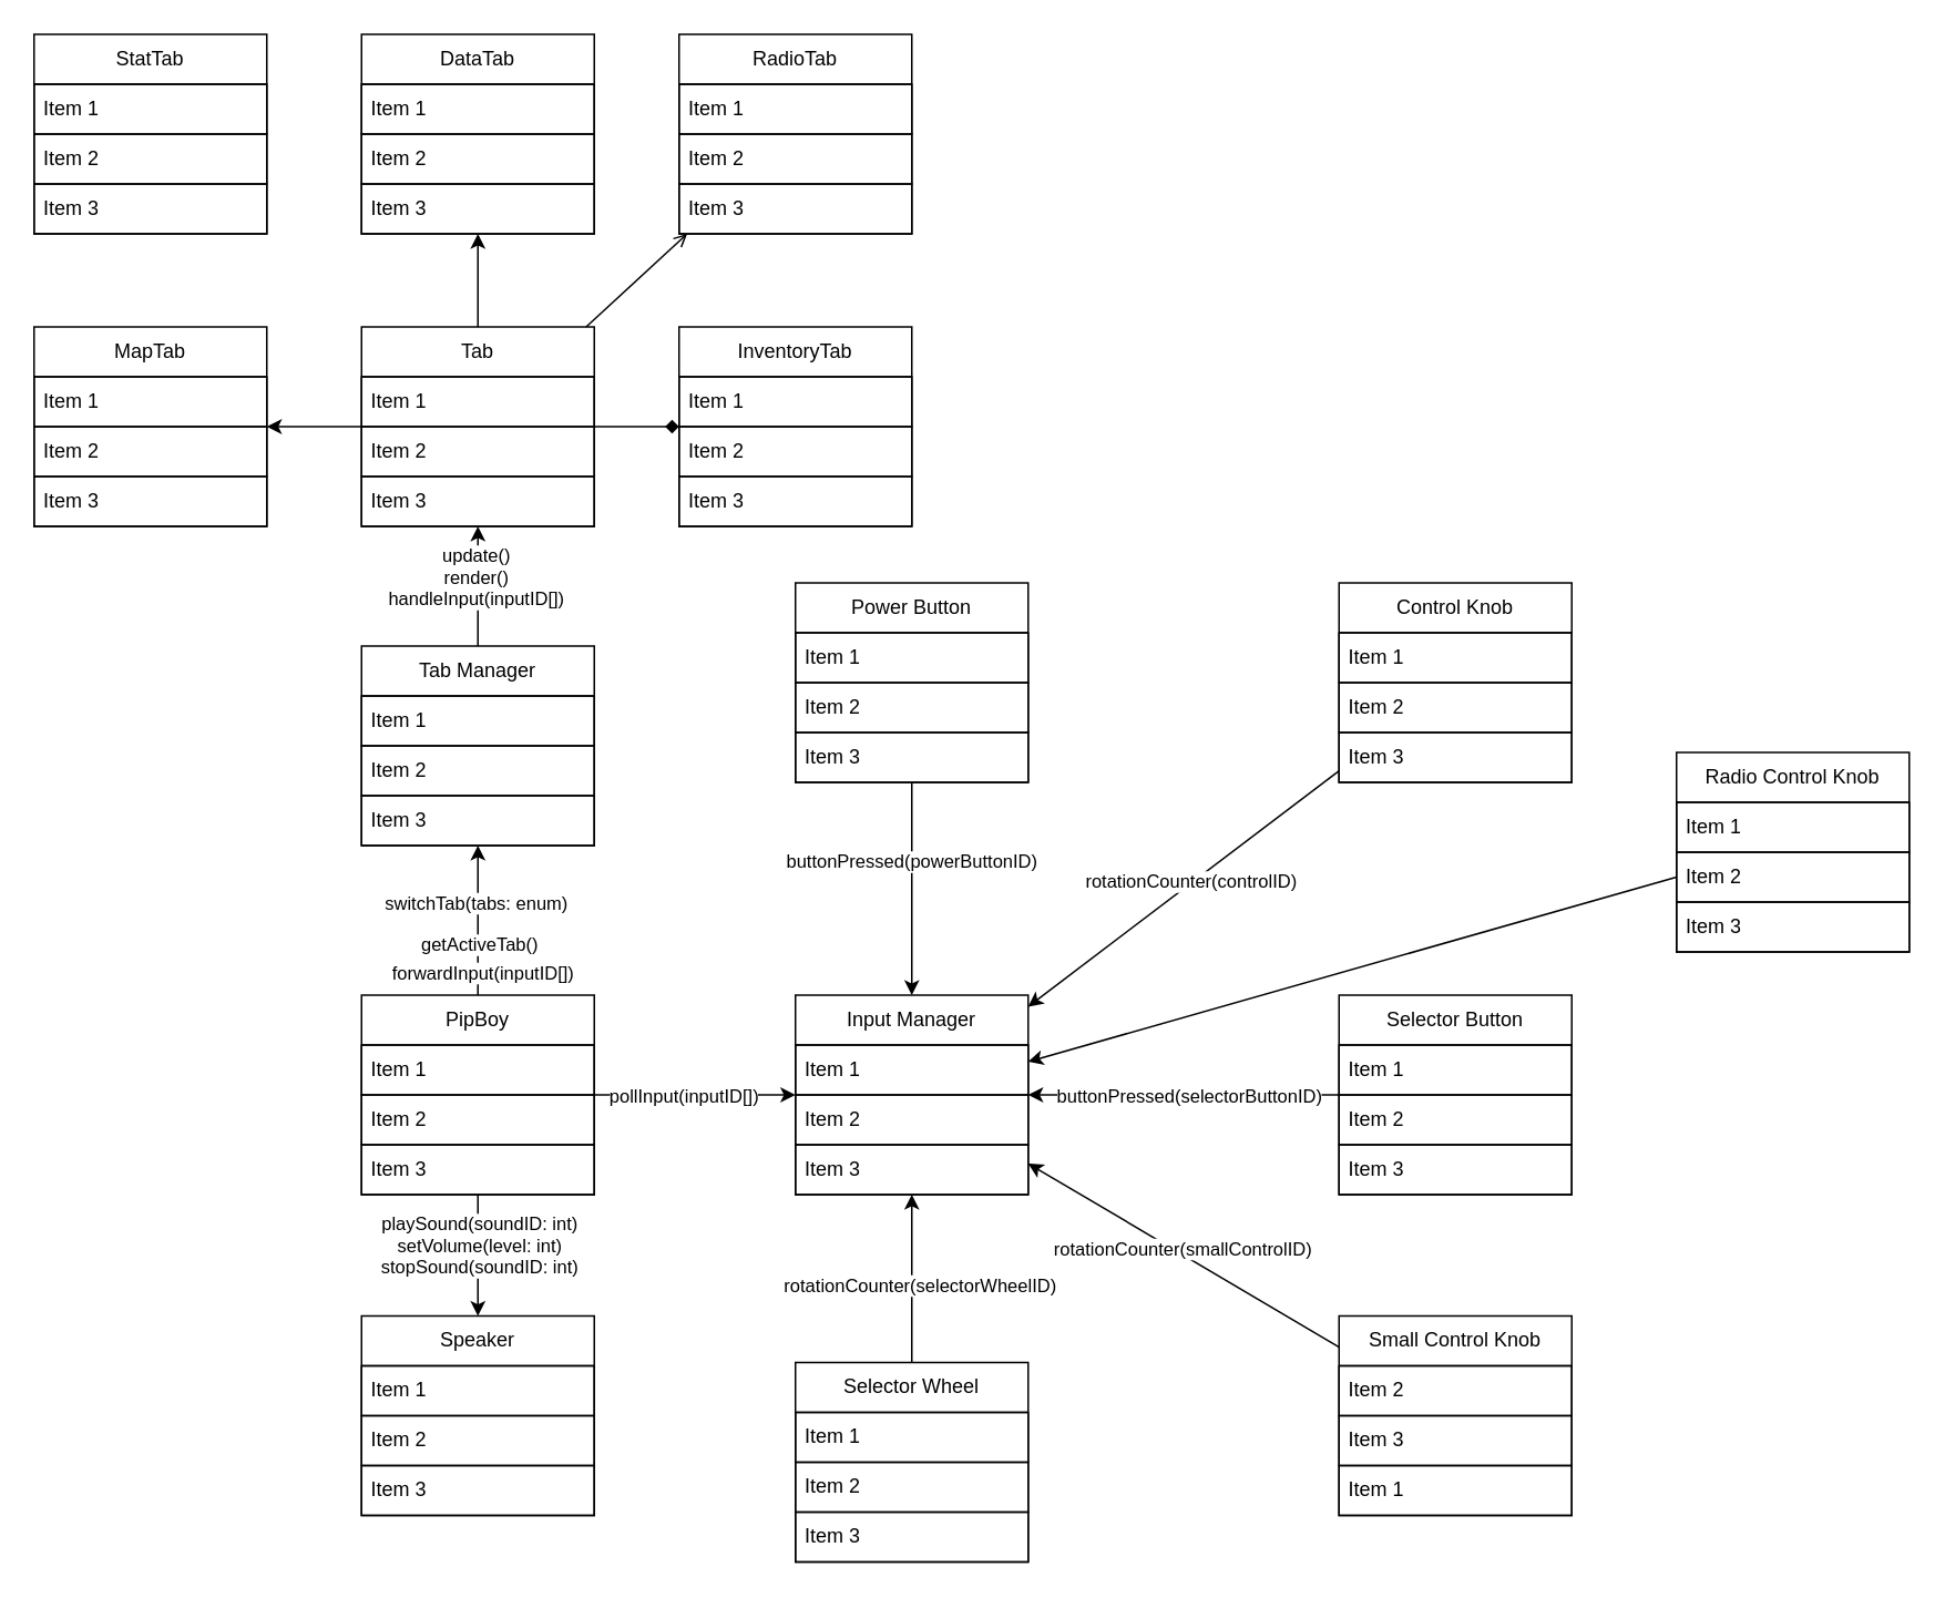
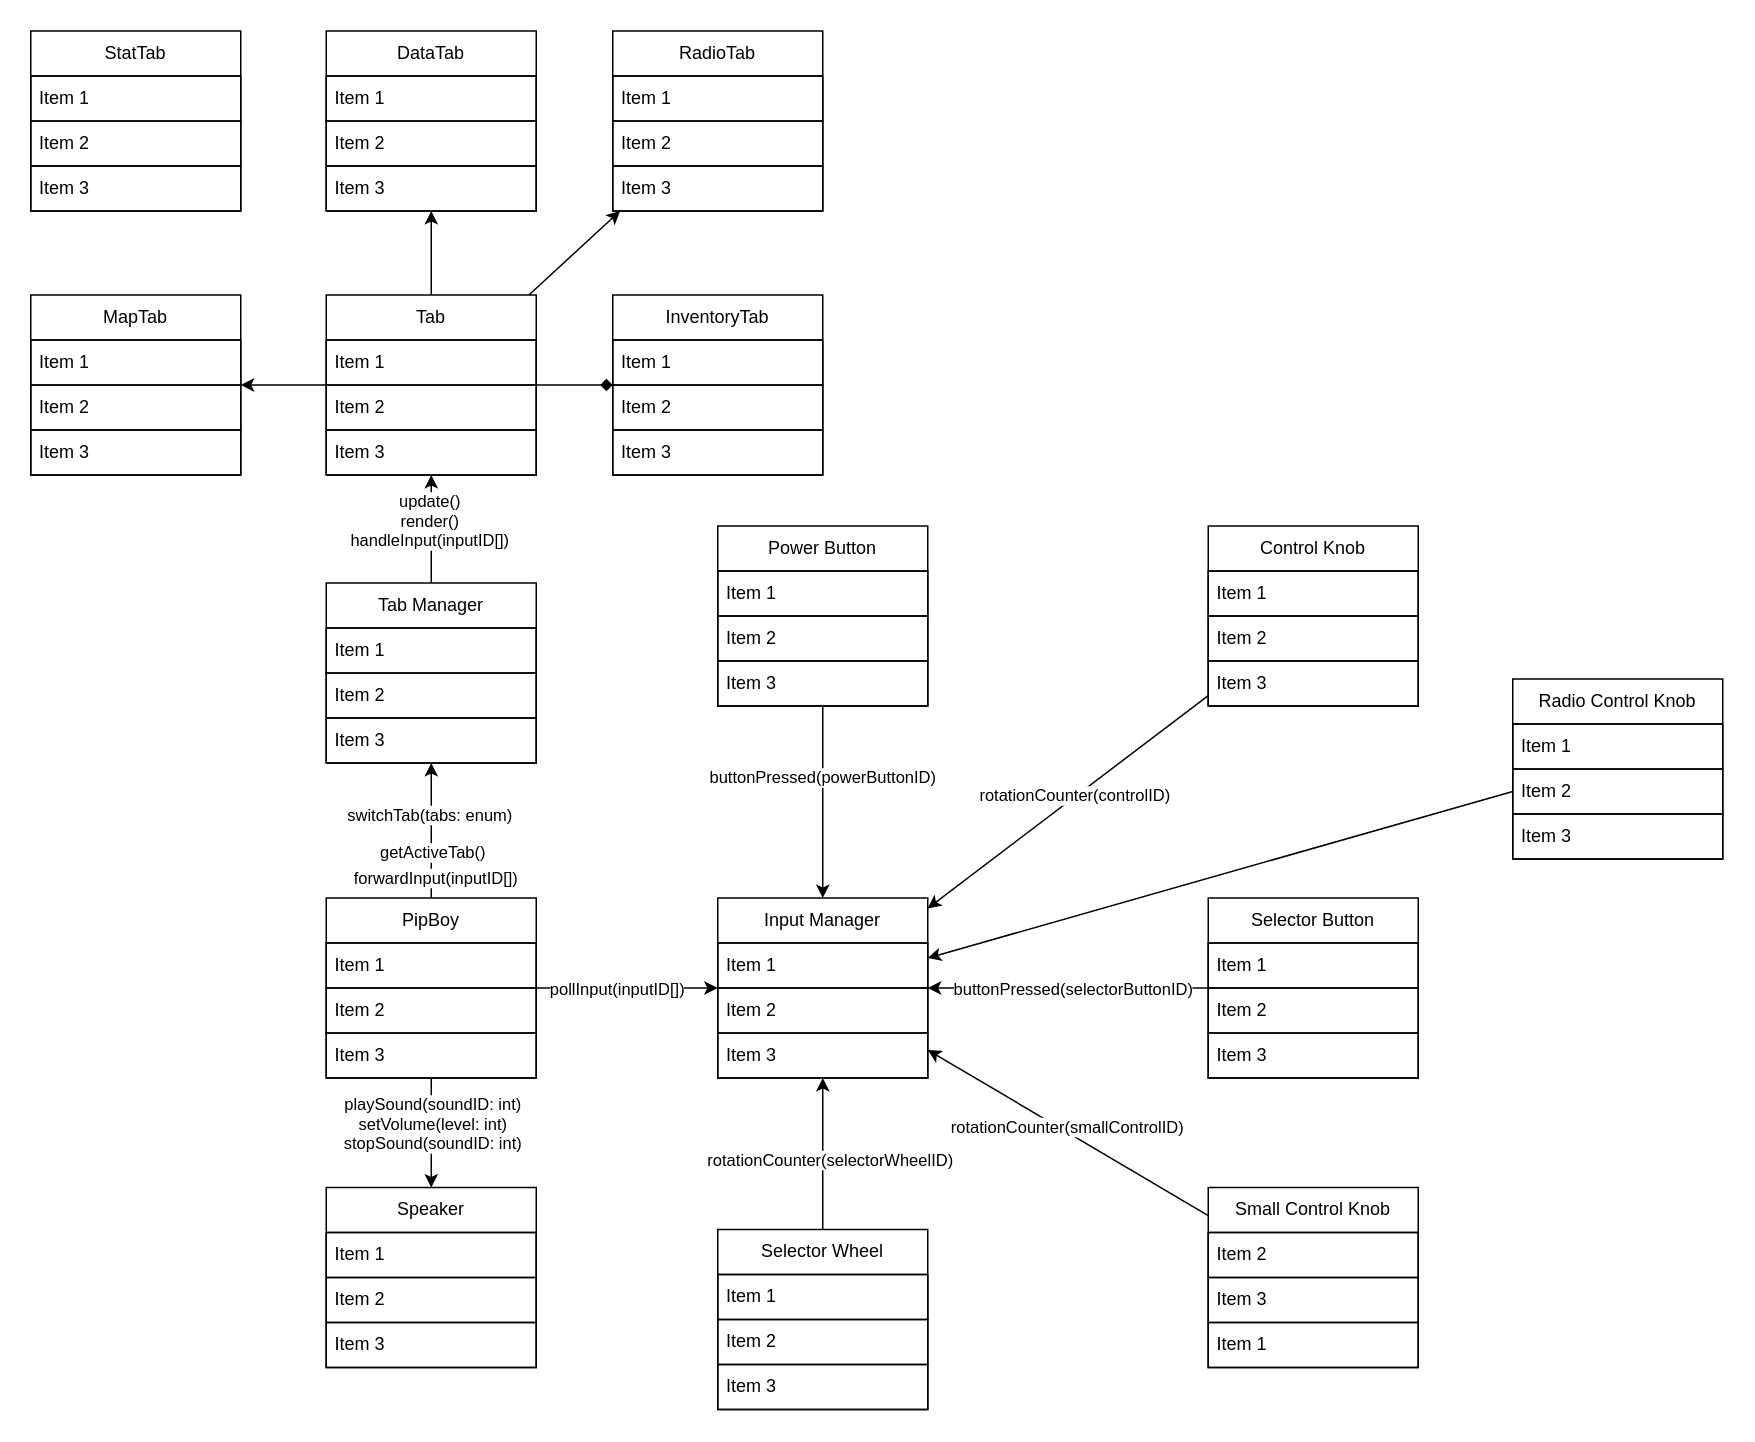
- <mxCell id="81" value="" style="endArrow=open;html=1;rounded=0;" parent="1" source="10" target="18" edge="1"><mxGeometry width="50" height="50" relative="1" as="geometry"><mxPoint x="324" y="55" as="sourcePoint" /><mxPoint x="374" y="5" as="targetPoint" /></mxGeometry></mxCell>
+ <mxCell id="81" value="" style="endArrow=classic;html=1;rounded=0;" parent="1" source="10" target="18" edge="1"><mxGeometry width="50" height="50" relative="1" as="geometry"><mxPoint x="324" y="55" as="sourcePoint" /><mxPoint x="374" y="5" as="targetPoint" /></mxGeometry></mxCell>
